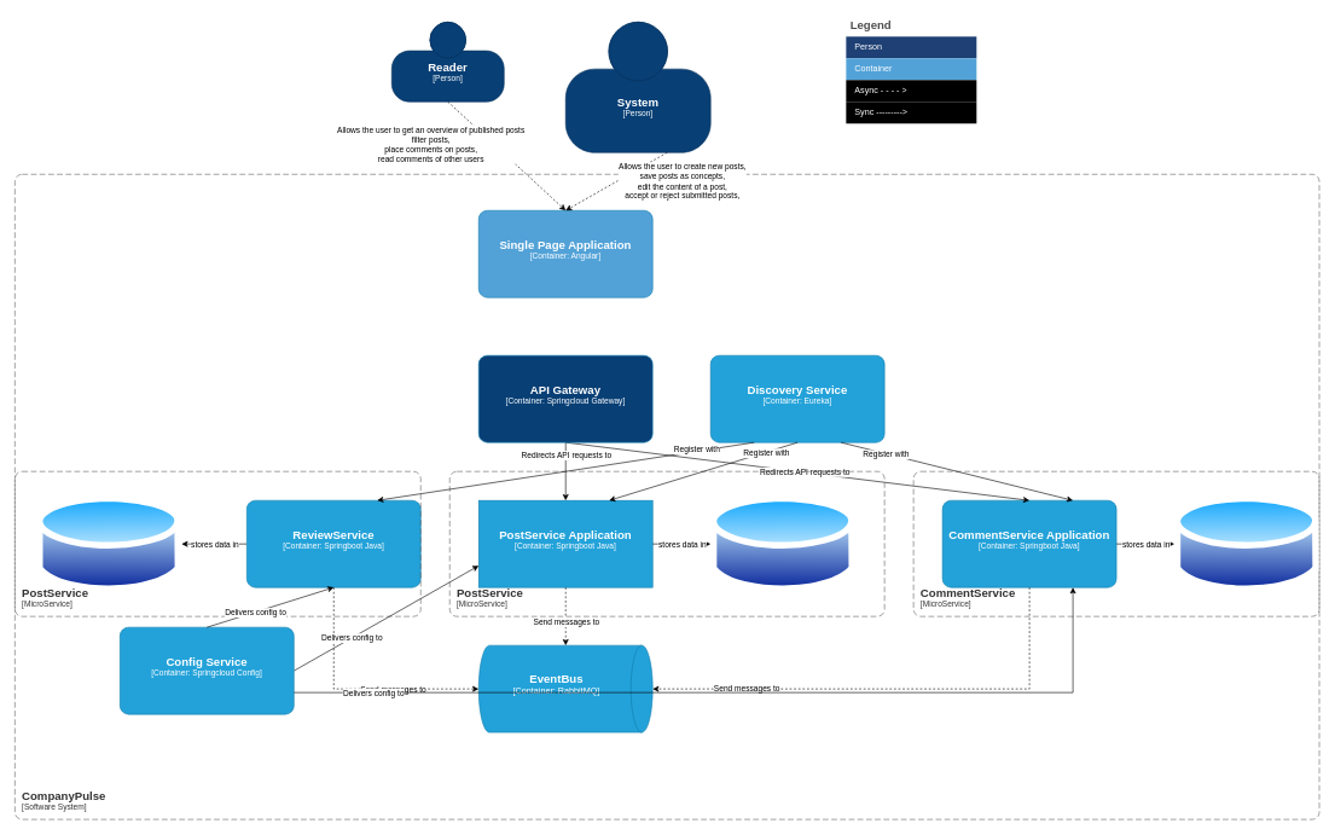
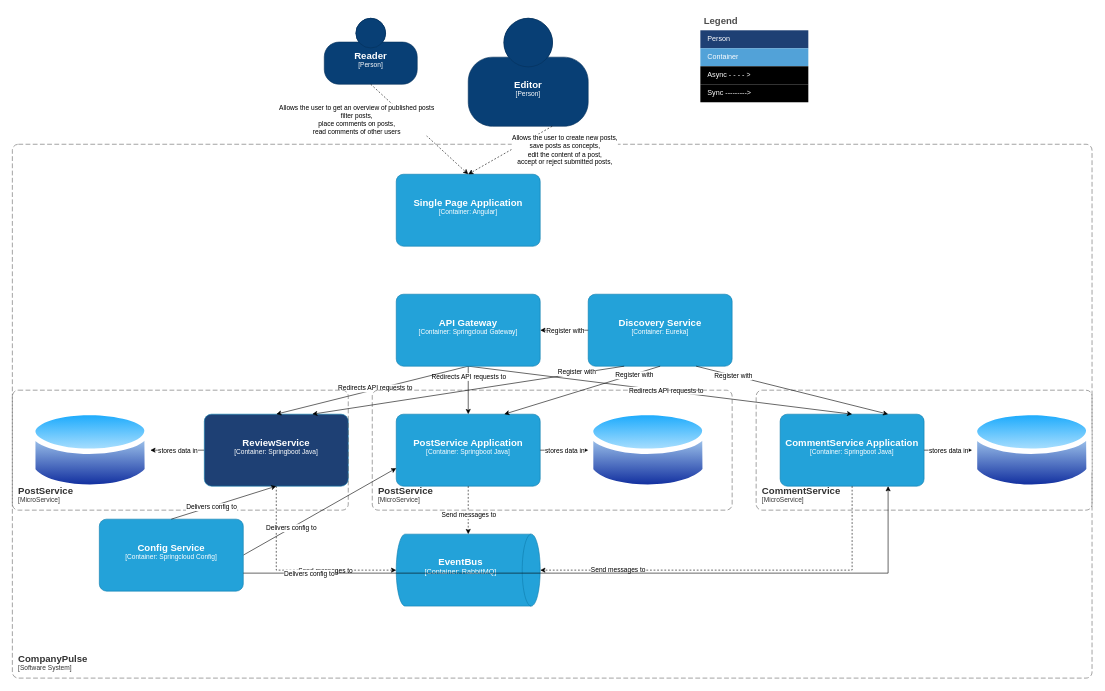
- <mxCell id="4" value="&lt;font style=&quot;font-size: 16px&quot;&gt;&lt;b&gt;System&lt;/b&gt;&lt;/font&gt;&lt;div&gt;[Person]&lt;/div&gt;&lt;br&gt;&lt;div&gt;&lt;font style=&quot;font-size: 11px&quot;&gt;&lt;font color=&quot;#cccccc&quot;&gt;&lt;/font&gt;&lt;/div&gt;" style="html=1;fontSize=11;dashed=0;whiteSpace=wrap;fillColor=#083F75;strokeColor=#06315C;fontColor=#ffffff;shape=mxgraph.c4.person2;align=center;metaEdit=1;points=[[0.5,0,0],[1,0.5,0],[1,0.75,0],[0.75,1,0],[0.5,1,0],[0.25,1,0],[0,0.75,0],[0,0.5,0]];resizable=0;" parent="1" vertex="1"><mxGeometry x="780" y="30" width="200" height="180" as="geometry" /></mxCell>
+ <mxCell id="4" value="&lt;font style=&quot;font-size: 16px&quot;&gt;&lt;b&gt;Editor&lt;/b&gt;&lt;/font&gt;&lt;div&gt;[Person]&lt;/div&gt;&lt;br&gt;&lt;div&gt;&lt;font style=&quot;font-size: 11px&quot;&gt;&lt;font color=&quot;#cccccc&quot;&gt;&lt;/font&gt;&lt;/div&gt;" style="html=1;fontSize=11;dashed=0;whiteSpace=wrap;fillColor=#083F75;strokeColor=#06315C;fontColor=#ffffff;shape=mxgraph.c4.person2;align=center;metaEdit=1;points=[[0.5,0,0],[1,0.5,0],[1,0.75,0],[0.75,1,0],[0.5,1,0],[0.25,1,0],[0,0.75,0],[0,0.5,0]];resizable=0;" parent="1" vertex="1"><mxGeometry x="780" y="30" width="200" height="180" as="geometry" /></mxCell>
- <mxCell id="3" value="&lt;font style=&quot;font-size: 16px&quot;&gt;&lt;b&gt;Single Page Application&lt;/b&gt;&lt;/font&gt;&lt;div&gt;[Container: Angular]&lt;/div&gt;&lt;br&gt;&lt;div&gt;&lt;font style=&quot;font-size: 11px&quot;&gt;&lt;font color=&quot;#E6E6E6&quot;&gt;&lt;/font&gt;&lt;/div&gt;" style="rounded=1;whiteSpace=wrap;html=1;fontSize=11;labelBackgroundColor=none;fillColor=#52a2d8;fontColor=#ffffff;align=center;arcSize=10;strokeColor=#0E7DAD;metaEdit=1;resizable=0;points=[[0.25,0,0],[0.5,0,0],[0.75,0,0],[1,0.25,0],[1,0.5,0],[1,0.75,0],[0.75,1,0],[0.5,1,0],[0.25,1,0],[0,0.75,0],[0,0.5,0],[0,0.25,0]];" parent="1" vertex="1"><mxGeometry x="660" y="290" width="240" height="120" as="geometry" /></mxCell>
+ <mxCell id="3" value="&lt;font style=&quot;font-size: 16px&quot;&gt;&lt;b&gt;Single Page Application&lt;/b&gt;&lt;/font&gt;&lt;div&gt;[Container: Angular]&lt;/div&gt;&lt;br&gt;&lt;div&gt;&lt;font style=&quot;font-size: 11px&quot;&gt;&lt;font color=&quot;#E6E6E6&quot;&gt;&lt;/font&gt;&lt;/div&gt;" style="rounded=1;whiteSpace=wrap;html=1;fontSize=11;labelBackgroundColor=none;fillColor=#23A2D9;fontColor=#ffffff;align=center;arcSize=10;strokeColor=#0E7DAD;metaEdit=1;resizable=0;points=[[0.25,0,0],[0.5,0,0],[0.75,0,0],[1,0.25,0],[1,0.5,0],[1,0.75,0],[0.75,1,0],[0.5,1,0],[0.25,1,0],[0,0.75,0],[0,0.5,0],[0,0.25,0]];" parent="1" vertex="1"><mxGeometry x="660" y="290" width="240" height="120" as="geometry" /></mxCell>
- <mxCell id="22" value="&lt;font style=&quot;font-size: 16px&quot;&gt;&lt;b&gt;API Gateway&lt;/b&gt;&lt;/font&gt;&lt;div&gt;[Container: Springcloud Gateway]&lt;/div&gt;&lt;br&gt;&lt;div&gt;&lt;font style=&quot;font-size: 11px&quot;&gt;&lt;font color=&quot;#E6E6E6&quot;&gt;&lt;/font&gt;&lt;/div&gt;" style="rounded=1;whiteSpace=wrap;html=1;fontSize=11;labelBackgroundColor=none;fillColor=#083f75;fontColor=#ffffff;align=center;arcSize=10;strokeColor=#0E7DAD;metaEdit=1;resizable=0;points=[[0.25,0,0],[0.5,0,0],[0.75,0,0],[1,0.25,0],[1,0.5,0],[1,0.75,0],[0.75,1,0],[0.5,1,0],[0.25,1,0],[0,0.75,0],[0,0.5,0],[0,0.25,0]];" parent="1" vertex="1"><mxGeometry x="660" y="490" width="240" height="120" as="geometry" /></mxCell>
+ <mxCell id="22" value="&lt;font style=&quot;font-size: 16px&quot;&gt;&lt;b&gt;API Gateway&lt;/b&gt;&lt;/font&gt;&lt;div&gt;[Container: Springcloud Gateway]&lt;/div&gt;&lt;br&gt;&lt;div&gt;&lt;font style=&quot;font-size: 11px&quot;&gt;&lt;font color=&quot;#E6E6E6&quot;&gt;&lt;/font&gt;&lt;/div&gt;" style="rounded=1;whiteSpace=wrap;html=1;fontSize=11;labelBackgroundColor=none;fillColor=#23A2D9;fontColor=#ffffff;align=center;arcSize=10;strokeColor=#0E7DAD;metaEdit=1;resizable=0;points=[[0.25,0,0],[0.5,0,0],[0.75,0,0],[1,0.25,0],[1,0.5,0],[1,0.75,0],[0.75,1,0],[0.5,1,0],[0.25,1,0],[0,0.75,0],[0,0.5,0],[0,0.25,0]];" parent="1" vertex="1"><mxGeometry x="660" y="490" width="240" height="120" as="geometry" /></mxCell>
+ <mxCell id="44" style="edgeStyle=orthogonalEdgeStyle;rounded=0;orthogonalLoop=1;jettySize=auto;html=1;exitX=0;exitY=0.5;exitDx=0;exitDy=0;exitPerimeter=0;entryX=1;entryY=0.5;entryDx=0;entryDy=0;entryPerimeter=0;" parent="1" source="43" target="22" edge="1"><mxGeometry relative="1" as="geometry" /></mxCell>
+ <mxCell id="45" value="Register with" style="edgeLabel;html=1;align=center;verticalAlign=middle;resizable=0;points=[];" parent="44" vertex="1" connectable="0"><mxGeometry x="0.112" y="1" relative="1" as="geometry"><mxPoint x="5" y="-1" as="offset" /></mxGeometry></mxCell>
+ <mxCell id="19" style="rounded=0;orthogonalLoop=1;jettySize=auto;html=1;exitX=0.5;exitY=1;exitDx=0;exitDy=0;exitPerimeter=0;entryX=0.5;entryY=0;entryDx=0;entryDy=0;entryPerimeter=0;" parent="1" source="22" target="13" edge="1"><mxGeometry relative="1" as="geometry" /></mxCell>
+ <mxCell id="20" value="Redirects API requests to" style="edgeLabel;html=1;align=center;verticalAlign=middle;resizable=0;points=[];" parent="19" vertex="1" connectable="0"><mxGeometry x="-0.032" y="-2" relative="1" as="geometry"><mxPoint as="offset" /></mxGeometry></mxCell>
- <mxCell id="13" value="&lt;font style=&quot;font-size: 16px&quot;&gt;&lt;b&gt;ReviewService&lt;/b&gt;&lt;/font&gt;&lt;div&gt;[Container: Springboot Java]&lt;/div&gt;&lt;br&gt;&lt;div&gt;&lt;font style=&quot;font-size: 11px&quot;&gt;&lt;font color=&quot;#E6E6E6&quot;&gt;&lt;/font&gt;&lt;/div&gt;" style="rounded=1;whiteSpace=wrap;html=1;fontSize=11;labelBackgroundColor=none;fillColor=#23A2D9;fontColor=#ffffff;align=center;arcSize=10;strokeColor=#0E7DAD;metaEdit=1;resizable=0;points=[[0.25,0,0],[0.5,0,0],[0.75,0,0],[1,0.25,0],[1,0.5,0],[1,0.75,0],[0.75,1,0],[0.5,1,0],[0.25,1,0],[0,0.75,0],[0,0.5,0],[0,0.25,0]];" parent="1" vertex="1"><mxGeometry y="690" width="240" height="120" as="geometry" x="340" /></mxCell>
+ <mxCell id="13" value="&lt;font style=&quot;font-size: 16px&quot;&gt;&lt;b&gt;ReviewService&lt;/b&gt;&lt;/font&gt;&lt;div&gt;[Container: Springboot Java]&lt;/div&gt;&lt;br&gt;&lt;div&gt;&lt;font style=&quot;font-size: 11px&quot;&gt;&lt;font color=&quot;#E6E6E6&quot;&gt;&lt;/font&gt;&lt;/div&gt;" style="rounded=1;whiteSpace=wrap;html=1;fontSize=11;labelBackgroundColor=none;fillColor=#1e4074;fontColor=#ffffff;align=center;arcSize=10;strokeColor=#0E7DAD;metaEdit=1;resizable=0;points=[[0.25,0,0],[0.5,0,0],[0.75,0,0],[1,0.25,0],[1,0.5,0],[1,0.75,0],[0.75,1,0],[0.5,1,0],[0.25,1,0],[0,0.75,0],[0,0.5,0],[0,0.25,0]];" parent="1" vertex="1"><mxGeometry y="690" width="240" height="120" as="geometry" x="340" /></mxCell>
- <mxCell id="10" value="&lt;font style=&quot;font-size: 16px&quot;&gt;&lt;b&gt;PostService Application&lt;/b&gt;&lt;/font&gt;&lt;div&gt;[Container: Springboot Java]&lt;/div&gt;&lt;br&gt;&lt;div&gt;&lt;font style=&quot;font-size: 11px&quot;&gt;&lt;font color=&quot;#E6E6E6&quot;&gt;&lt;/font&gt;&lt;/div&gt;" style="whiteSpace=wrap;html=1;fontSize=11;labelBackgroundColor=none;fillColor=#23A2D9;fontColor=#ffffff;align=center;arcSize=10;strokeColor=#0E7DAD;metaEdit=1;resizable=0;points=[[0.25,0,0],[0.5,0,0],[0.75,0,0],[1,0.25,0],[1,0.5,0],[1,0.75,0],[0.75,1,0],[0.5,1,0],[0.25,1,0],[0,0.75,0],[0,0.5,0],[0,0.25,0]];rounded=0;" parent="1" vertex="1"><mxGeometry x="660" y="690" width="240" height="120" as="geometry" /></mxCell>
+ <mxCell id="10" value="&lt;font style=&quot;font-size: 16px&quot;&gt;&lt;b&gt;PostService Application&lt;/b&gt;&lt;/font&gt;&lt;div&gt;[Container: Springboot Java]&lt;/div&gt;&lt;br&gt;&lt;div&gt;&lt;font style=&quot;font-size: 11px&quot;&gt;&lt;font color=&quot;#E6E6E6&quot;&gt;&lt;/font&gt;&lt;/div&gt;" style="rounded=1;whiteSpace=wrap;html=1;fontSize=11;labelBackgroundColor=none;fillColor=#23A2D9;fontColor=#ffffff;align=center;arcSize=10;strokeColor=#0E7DAD;metaEdit=1;resizable=0;points=[[0.25,0,0],[0.5,0,0],[0.75,0,0],[1,0.25,0],[1,0.5,0],[1,0.75,0],[0.75,1,0],[0.5,1,0],[0.25,1,0],[0,0.75,0],[0,0.5,0],[0,0.25,0]];" parent="1" vertex="1"><mxGeometry x="660" y="690" width="240" height="120" as="geometry" /></mxCell>
